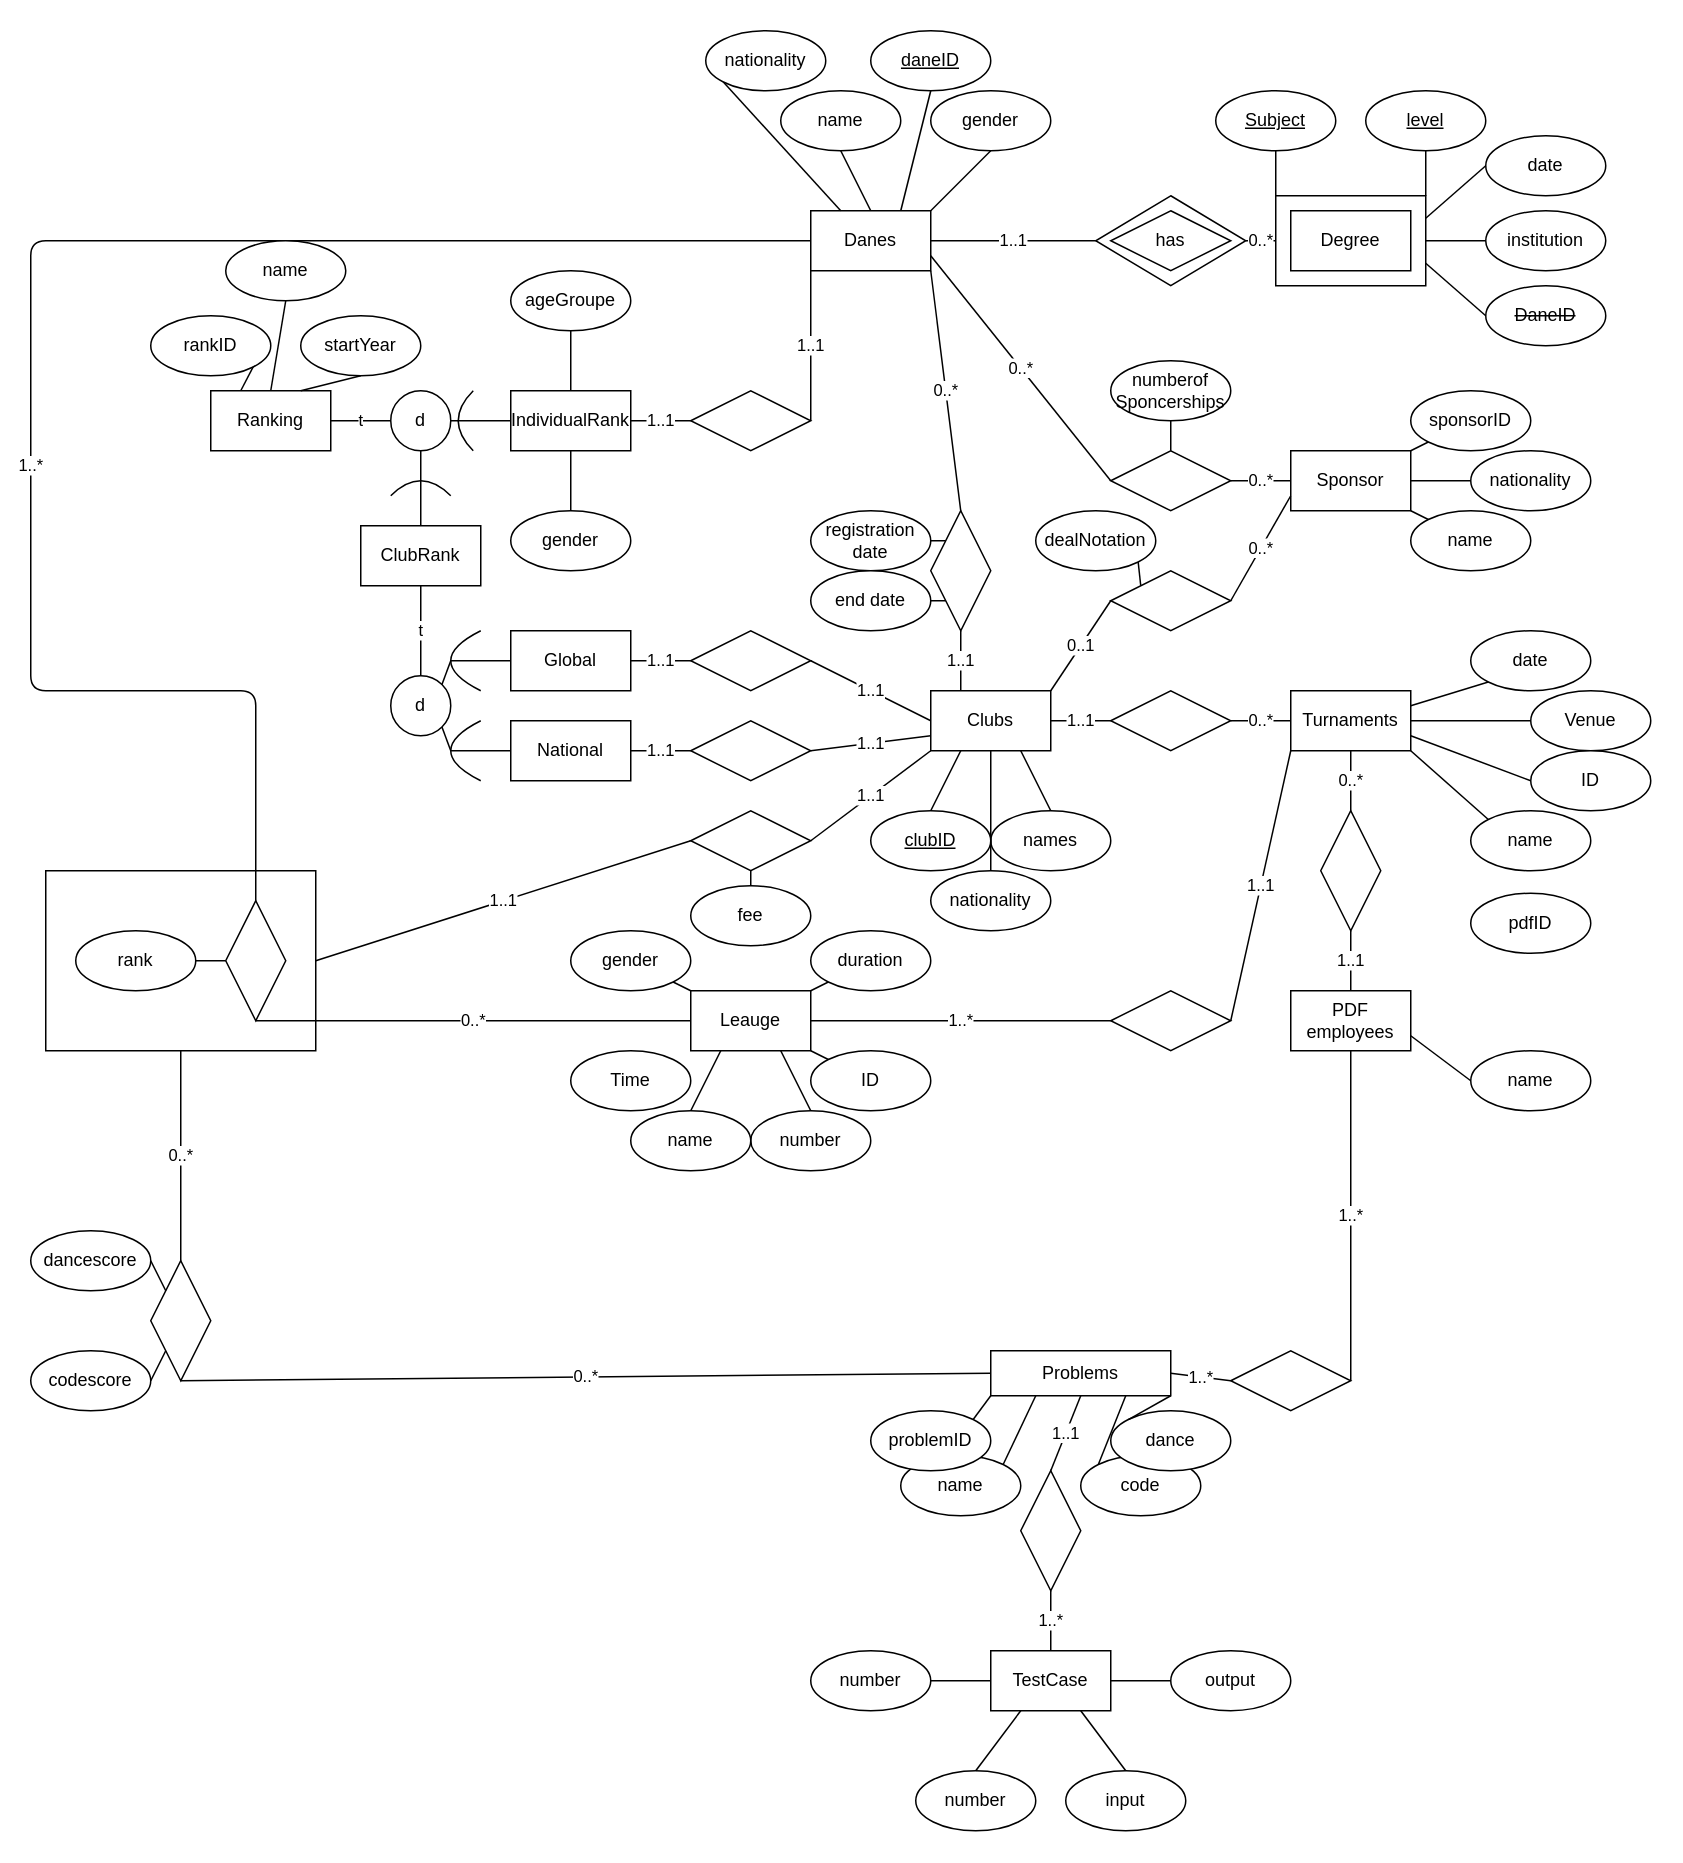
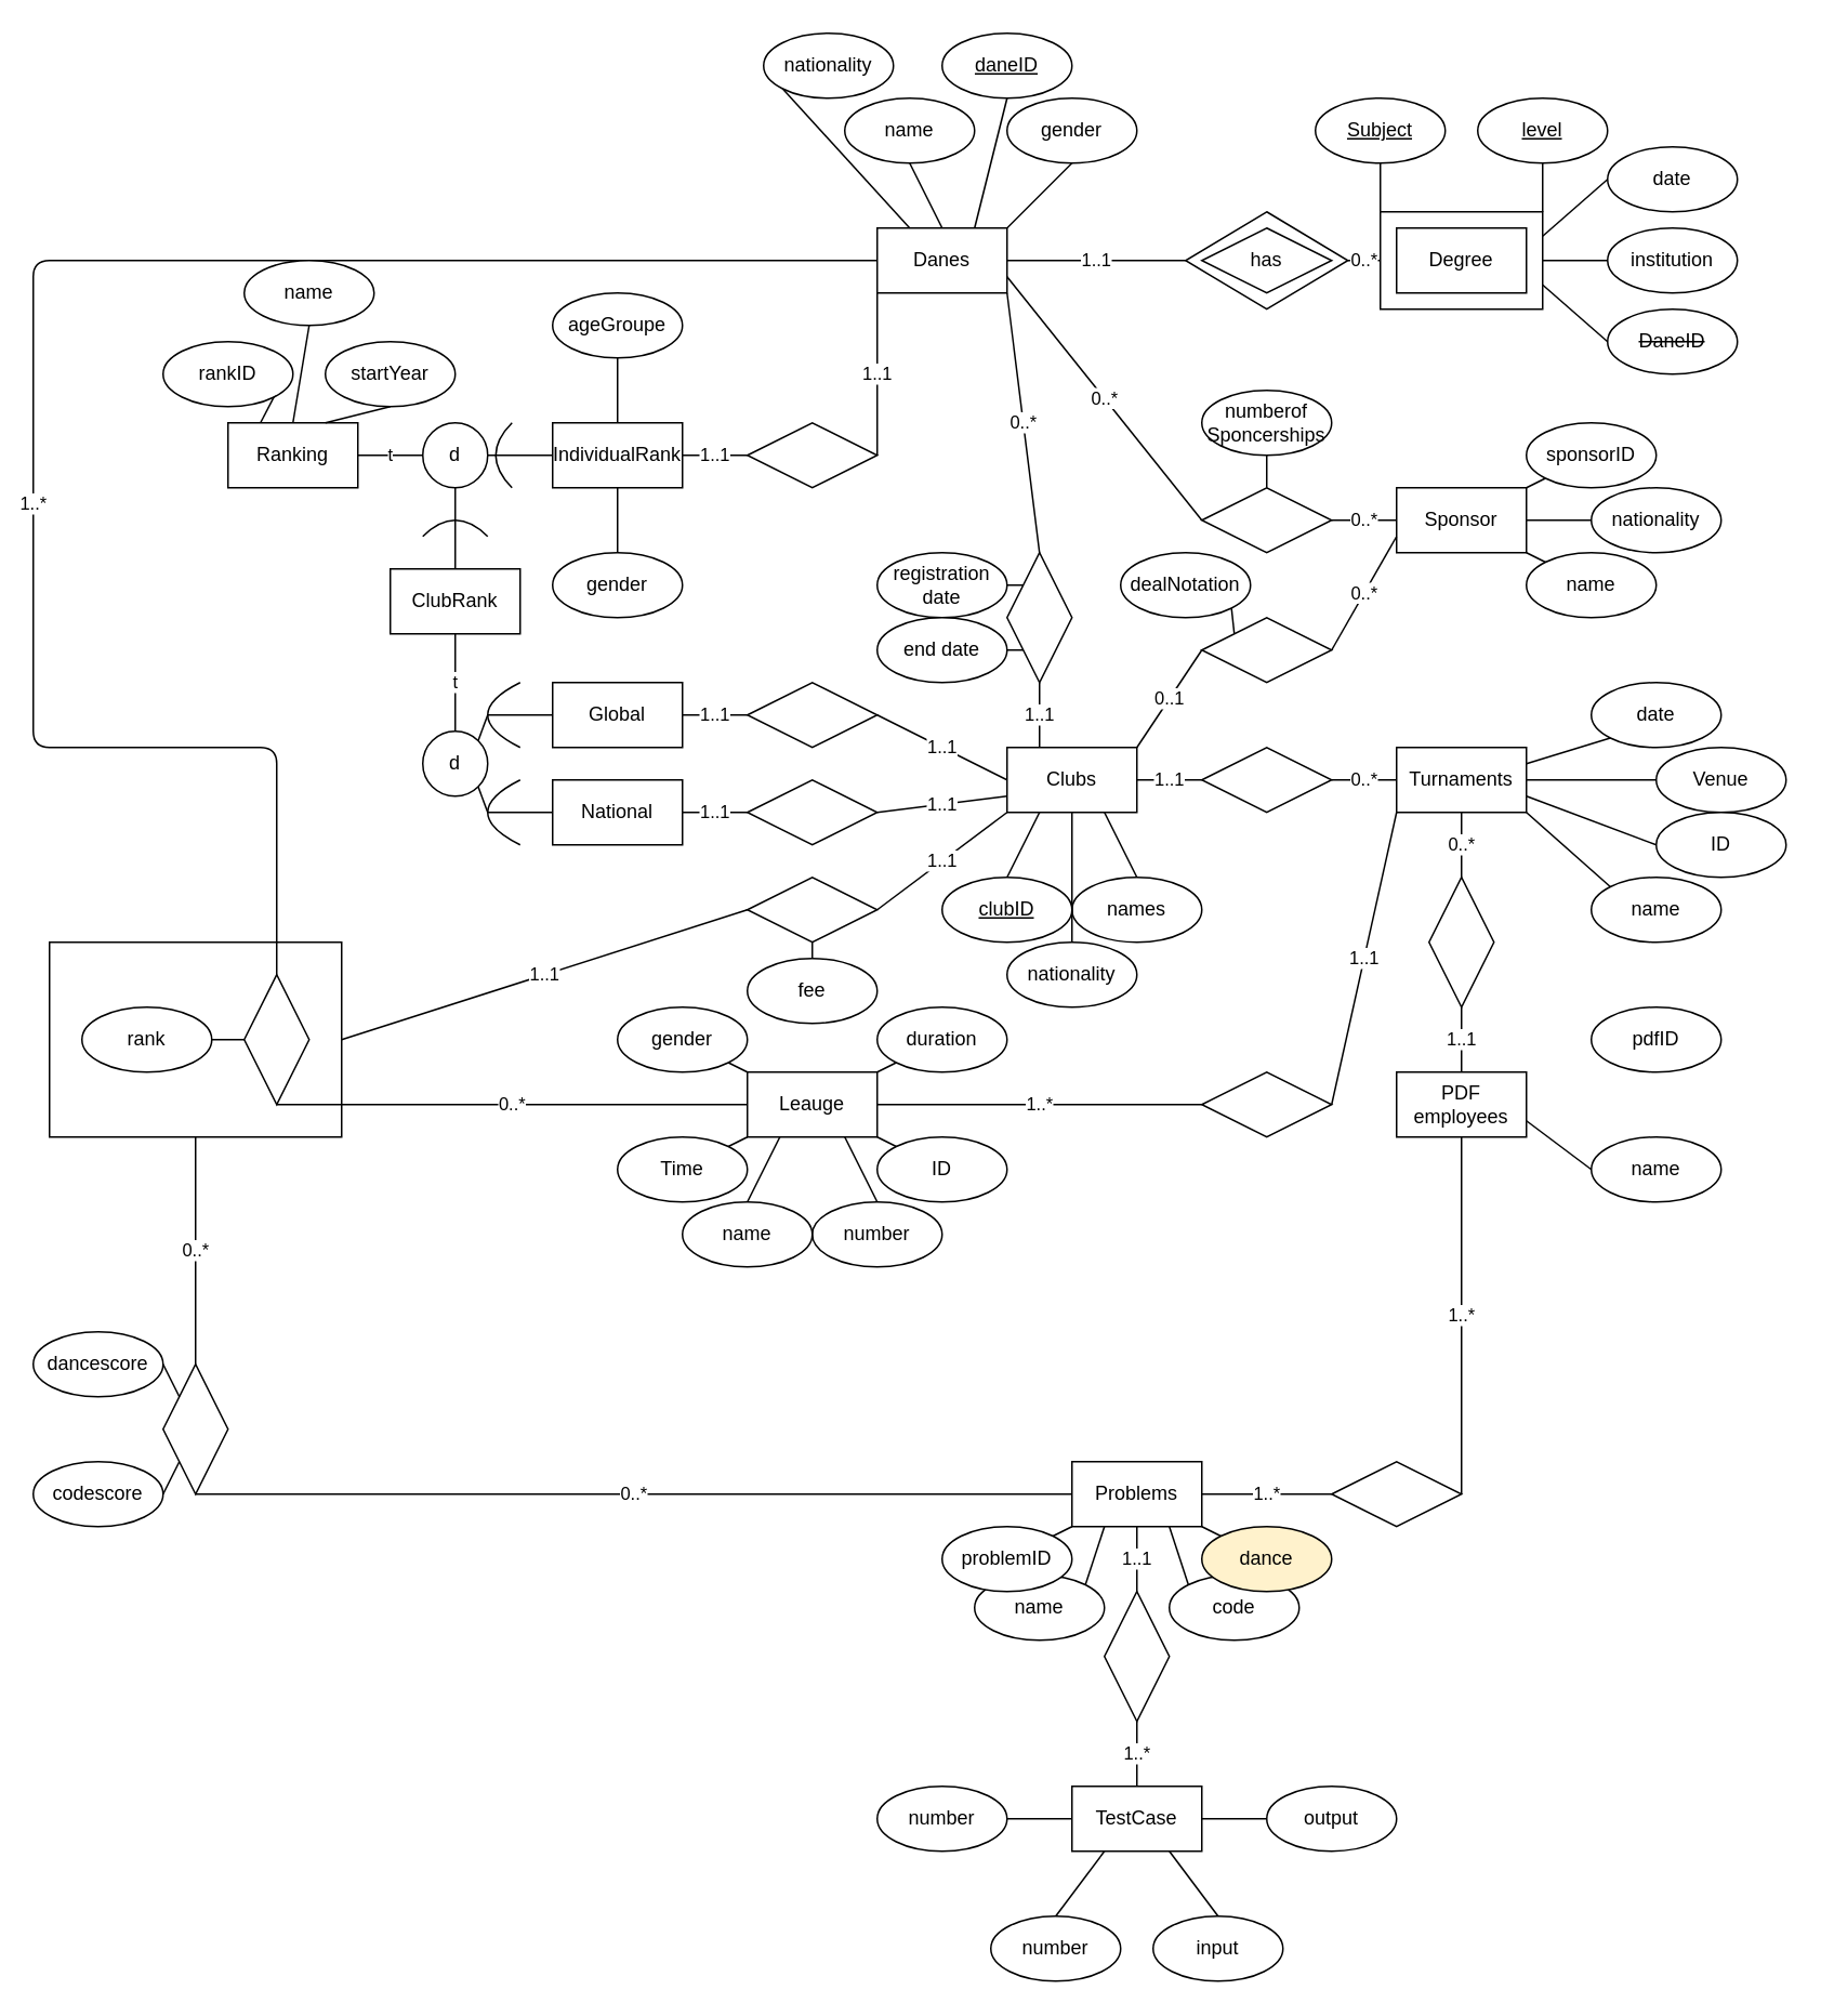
- <mxCell id="41" value="pdfID" style="ellipse;whiteSpace=wrap;html=1;" parent="1" vertex="1"><mxGeometry x="980" y="595" width="80" height="40" as="geometry" /></mxCell>
+ <mxCell id="41" value="pdfID" style="ellipse;whiteSpace=wrap;html=1;" parent="1" vertex="1"><mxGeometry x="980" y="620" width="80" height="40" as="geometry" /></mxCell>
+ <mxCell id="172" value="" style="endArrow=none;html=1;exitX=1;exitY=0;exitDx=0;exitDy=0;entryX=0;entryY=1;entryDx=0;entryDy=0;" edge="1" parent="1" source="50" target="46"><mxGeometry width="50" height="50" relative="1" as="geometry"><mxPoint x="680" y="540" as="sourcePoint" /><mxPoint x="660" y="580" as="targetPoint" /></mxGeometry></mxCell>
- <mxCell id="76" value="Problems" style="rounded=0;whiteSpace=wrap;html=1;" parent="1" vertex="1"><mxGeometry x="660" y="900" width="120" height="30" as="geometry" /></mxCell>
+ <mxCell id="76" value="Problems" style="rounded=0;whiteSpace=wrap;html=1;" parent="1" vertex="1"><mxGeometry x="660" y="900" width="80" height="40" as="geometry" /></mxCell>
- <mxCell id="80" value="dance" style="ellipse;whiteSpace=wrap;html=1;" parent="1" vertex="1"><mxGeometry x="740" y="940" width="80" height="40" as="geometry" /></mxCell>
+ <mxCell id="80" value="dance" style="ellipse;whiteSpace=wrap;html=1;fillColor=#fff2cc;" parent="1" vertex="1"><mxGeometry x="740" y="940" width="80" height="40" as="geometry" /></mxCell>
